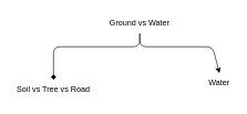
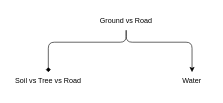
- <mxCell id="4" value="Ground vs Water" style="text;html=1;strokeColor=none;fillColor=none;align=center;verticalAlign=middle;whiteSpace=wrap;rounded=0;" vertex="1" parent="1"><mxGeometry x="150" y="20" width="120" height="30" as="geometry" /></mxCell>
+ <mxCell id="4" value="Ground vs Road" style="text;html=1;strokeColor=none;fillColor=none;align=center;verticalAlign=middle;whiteSpace=wrap;rounded=0;" vertex="1" parent="1"><mxGeometry x="150" y="20" width="120" height="30" as="geometry" /></mxCell>
- <mxCell id="6" value="Water" style="text;html=1;strokeColor=none;fillColor=none;align=center;verticalAlign=middle;whiteSpace=wrap;rounded=0;" vertex="1" parent="1"><mxGeometry x="300" y="110" width="60" height="30" as="geometry" /></mxCell>
+ <mxCell id="6" value="Water" style="text;html=1;strokeColor=none;fillColor=none;align=center;verticalAlign=middle;whiteSpace=wrap;rounded=0;" vertex="1" parent="1"><mxGeometry x="290" y="120" width="60" height="30" as="geometry" /></mxCell>
